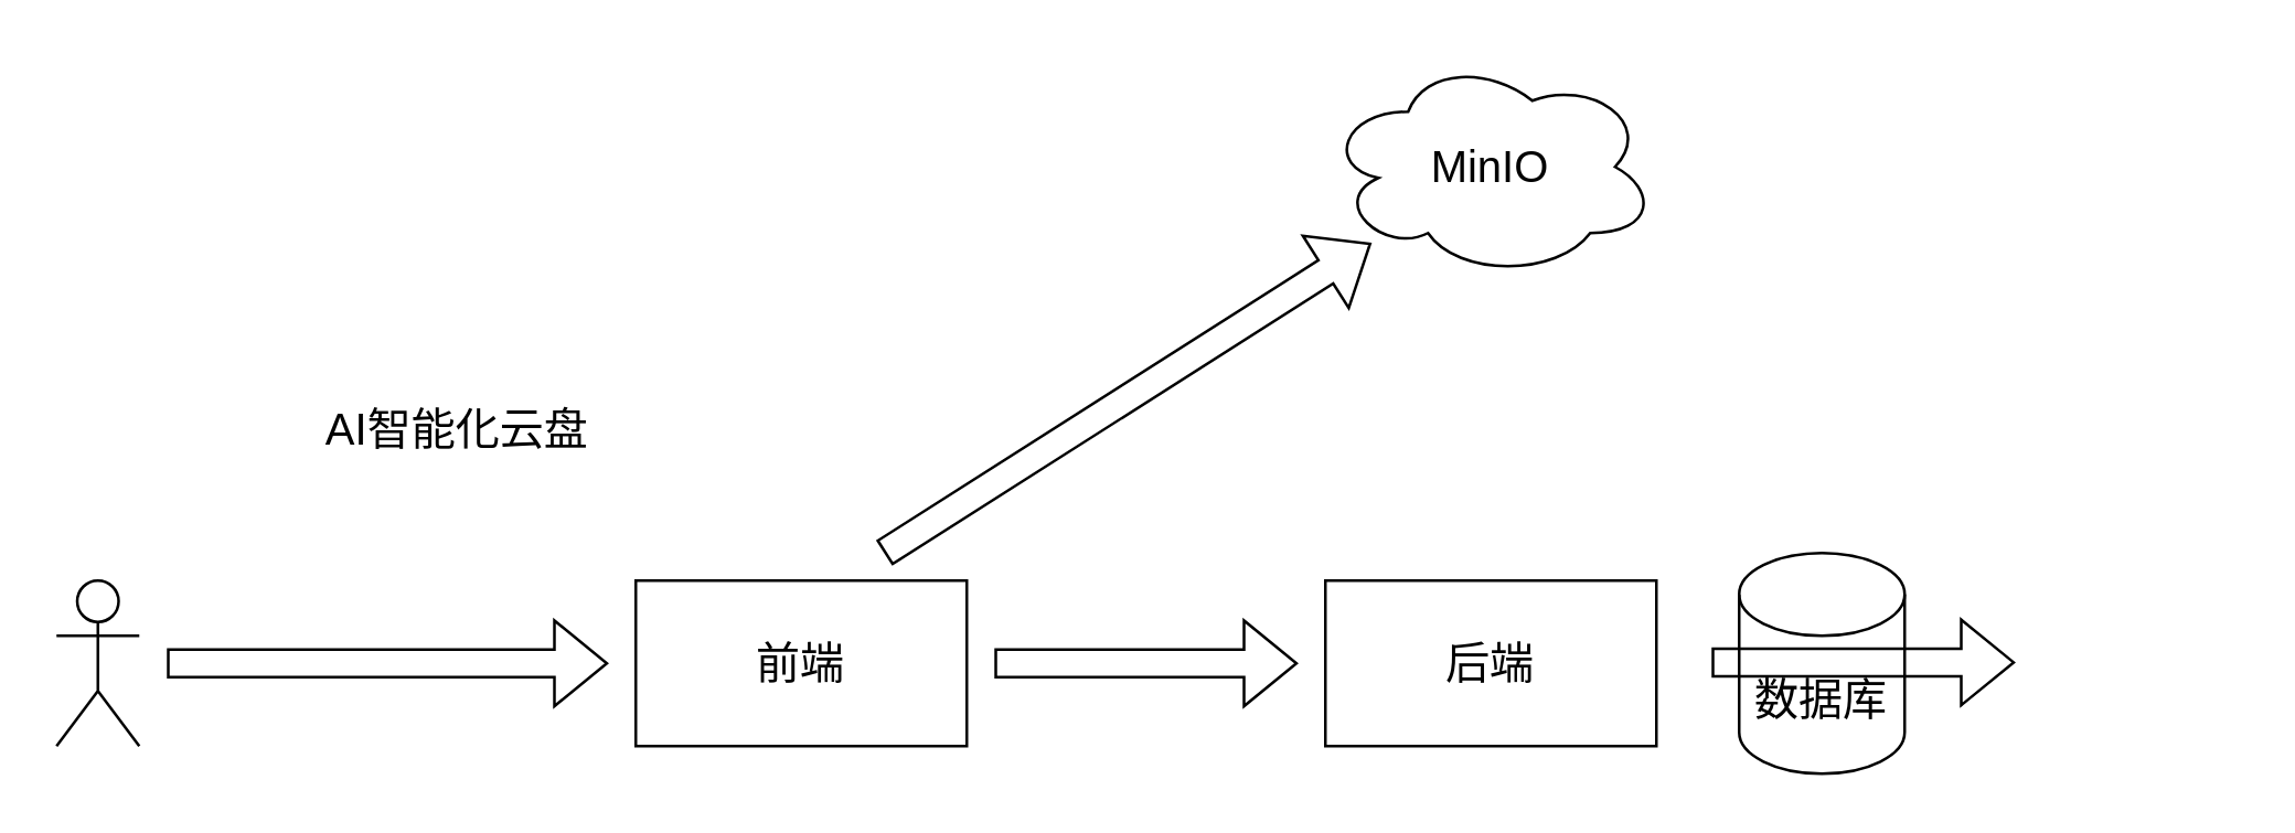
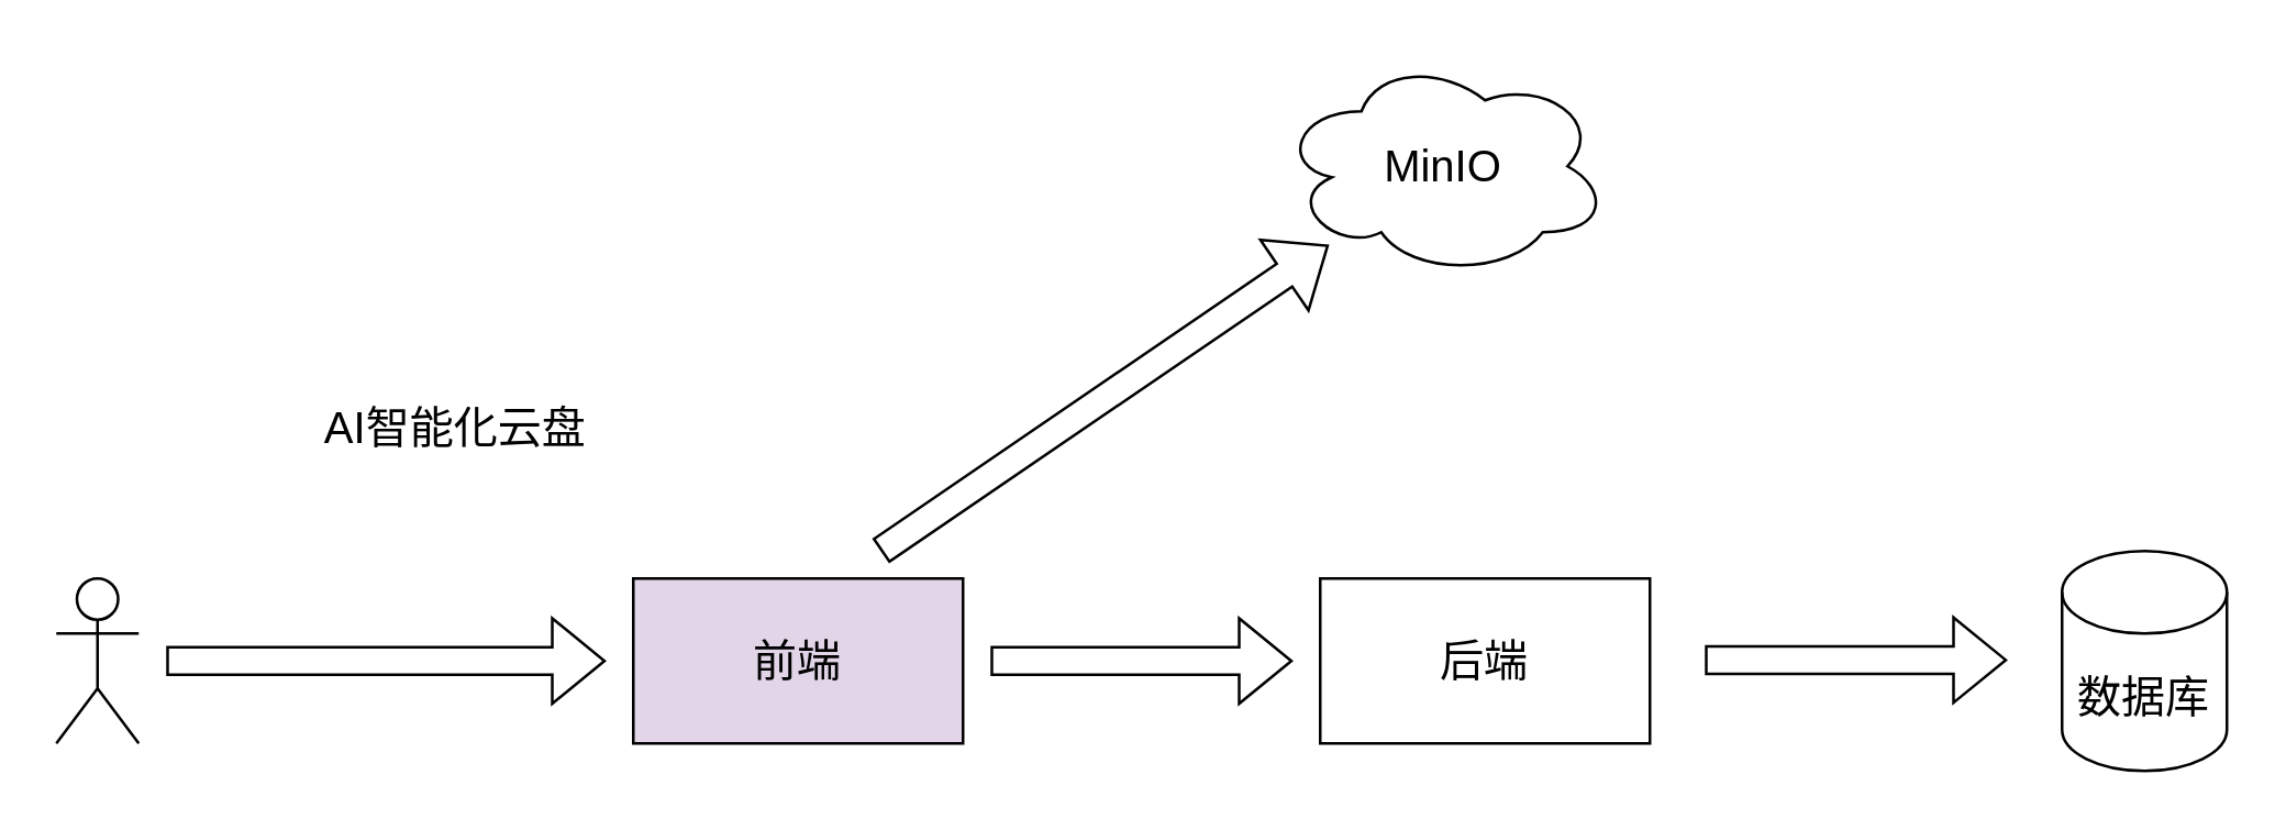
- <mxCell id="5" value="&lt;font style=&quot;vertical-align: inherit;&quot; class=&quot;notranslate fyzs-translate-target fyzs-translate-target-wrapper&quot;&gt;&lt;font style=&quot;vertical-align: inherit;&quot; class=&quot;notranslate fyzs-translate-target fyzs-translate-target-box&quot;&gt;&lt;font style=&quot;vertical-align: inherit;&quot; title=&quot;M&quot; class=&quot;notranslate fyzs-translate-target fyzs-translate-target-text&quot;&gt;MinIO&lt;/font&gt;&lt;/font&gt;&lt;/font&gt;" style="ellipse;shape=cloud;whiteSpace=wrap;html=1;fontSize=16;" vertex="1" parent="1"><mxGeometry x="480" y="20" width="120" height="80" as="geometry" /></mxCell>
+ <mxCell id="5" value="&lt;font style=&quot;vertical-align: inherit;&quot; class=&quot;notranslate fyzs-translate-target fyzs-translate-target-wrapper&quot;&gt;&lt;font style=&quot;vertical-align: inherit;&quot; class=&quot;notranslate fyzs-translate-target fyzs-translate-target-box&quot;&gt;&lt;font style=&quot;vertical-align: inherit;&quot; title=&quot;M&quot; class=&quot;notranslate fyzs-translate-target fyzs-translate-target-text&quot;&gt;MinIO&lt;/font&gt;&lt;/font&gt;&lt;/font&gt;" style="ellipse;shape=cloud;whiteSpace=wrap;html=1;fontSize=16;" vertex="1" parent="1"><mxGeometry x="465" y="20" width="120" height="80" as="geometry" /></mxCell>
- <mxCell id="3" value="&lt;font style=&quot;vertical-align: inherit;&quot; class=&quot;notranslate fyzs-translate-target fyzs-translate-target-wrapper&quot;&gt;&lt;font style=&quot;vertical-align: inherit;&quot; class=&quot;notranslate fyzs-translate-target fyzs-translate-target-box&quot;&gt;&lt;font style=&quot;vertical-align: inherit;&quot; title=&quot;q&quot; class=&quot;notranslate fyzs-translate-target fyzs-translate-target-text&quot;&gt;前端&lt;/font&gt;&lt;/font&gt;&lt;/font&gt;" style="rounded=0;whiteSpace=wrap;html=1;fontSize=16;" vertex="1" parent="1"><mxGeometry x="230" y="210" width="120" height="60" as="geometry" /></mxCell>
+ <mxCell id="3" value="&lt;font style=&quot;vertical-align: inherit;&quot; class=&quot;notranslate fyzs-translate-target fyzs-translate-target-wrapper&quot;&gt;&lt;font style=&quot;vertical-align: inherit;&quot; class=&quot;notranslate fyzs-translate-target fyzs-translate-target-box&quot;&gt;&lt;font style=&quot;vertical-align: inherit;&quot; title=&quot;q&quot; class=&quot;notranslate fyzs-translate-target fyzs-translate-target-text&quot;&gt;前端&lt;/font&gt;&lt;/font&gt;&lt;/font&gt;" style="rounded=0;whiteSpace=wrap;html=1;fontSize=16;fillColor=#e1d5e7;" vertex="1" parent="1"><mxGeometry x="230" y="210" width="120" height="60" as="geometry" /></mxCell>
- <mxCell id="6" value="&lt;font style=&quot;vertical-align: inherit;&quot; class=&quot;notranslate fyzs-translate-target fyzs-translate-target-wrapper&quot;&gt;&lt;font style=&quot;vertical-align: inherit;&quot; class=&quot;notranslate fyzs-translate-target fyzs-translate-target-box&quot;&gt;&lt;font style=&quot;vertical-align: inherit;&quot; title=&quot;s&quot; class=&quot;notranslate fyzs-translate-target fyzs-translate-target-text&quot;&gt;数据库&lt;/font&gt;&lt;/font&gt;&lt;/font&gt;" style="shape=cylinder3;whiteSpace=wrap;html=1;boundedLbl=1;backgroundOutline=1;size=15;fontSize=16;" vertex="1" parent="1"><mxGeometry x="630" y="200" width="60" height="80" as="geometry" /></mxCell>
+ <mxCell id="6" value="&lt;font style=&quot;vertical-align: inherit;&quot; class=&quot;notranslate fyzs-translate-target fyzs-translate-target-wrapper&quot;&gt;&lt;font style=&quot;vertical-align: inherit;&quot; class=&quot;notranslate fyzs-translate-target fyzs-translate-target-box&quot;&gt;&lt;font style=&quot;vertical-align: inherit;&quot; title=&quot;s&quot; class=&quot;notranslate fyzs-translate-target fyzs-translate-target-text&quot;&gt;数据库&lt;/font&gt;&lt;/font&gt;&lt;/font&gt;" style="shape=cylinder3;whiteSpace=wrap;html=1;boundedLbl=1;backgroundOutline=1;size=15;fontSize=16;" vertex="1" parent="1"><mxGeometry x="750" y="200" width="60" height="80" as="geometry" /></mxCell>
